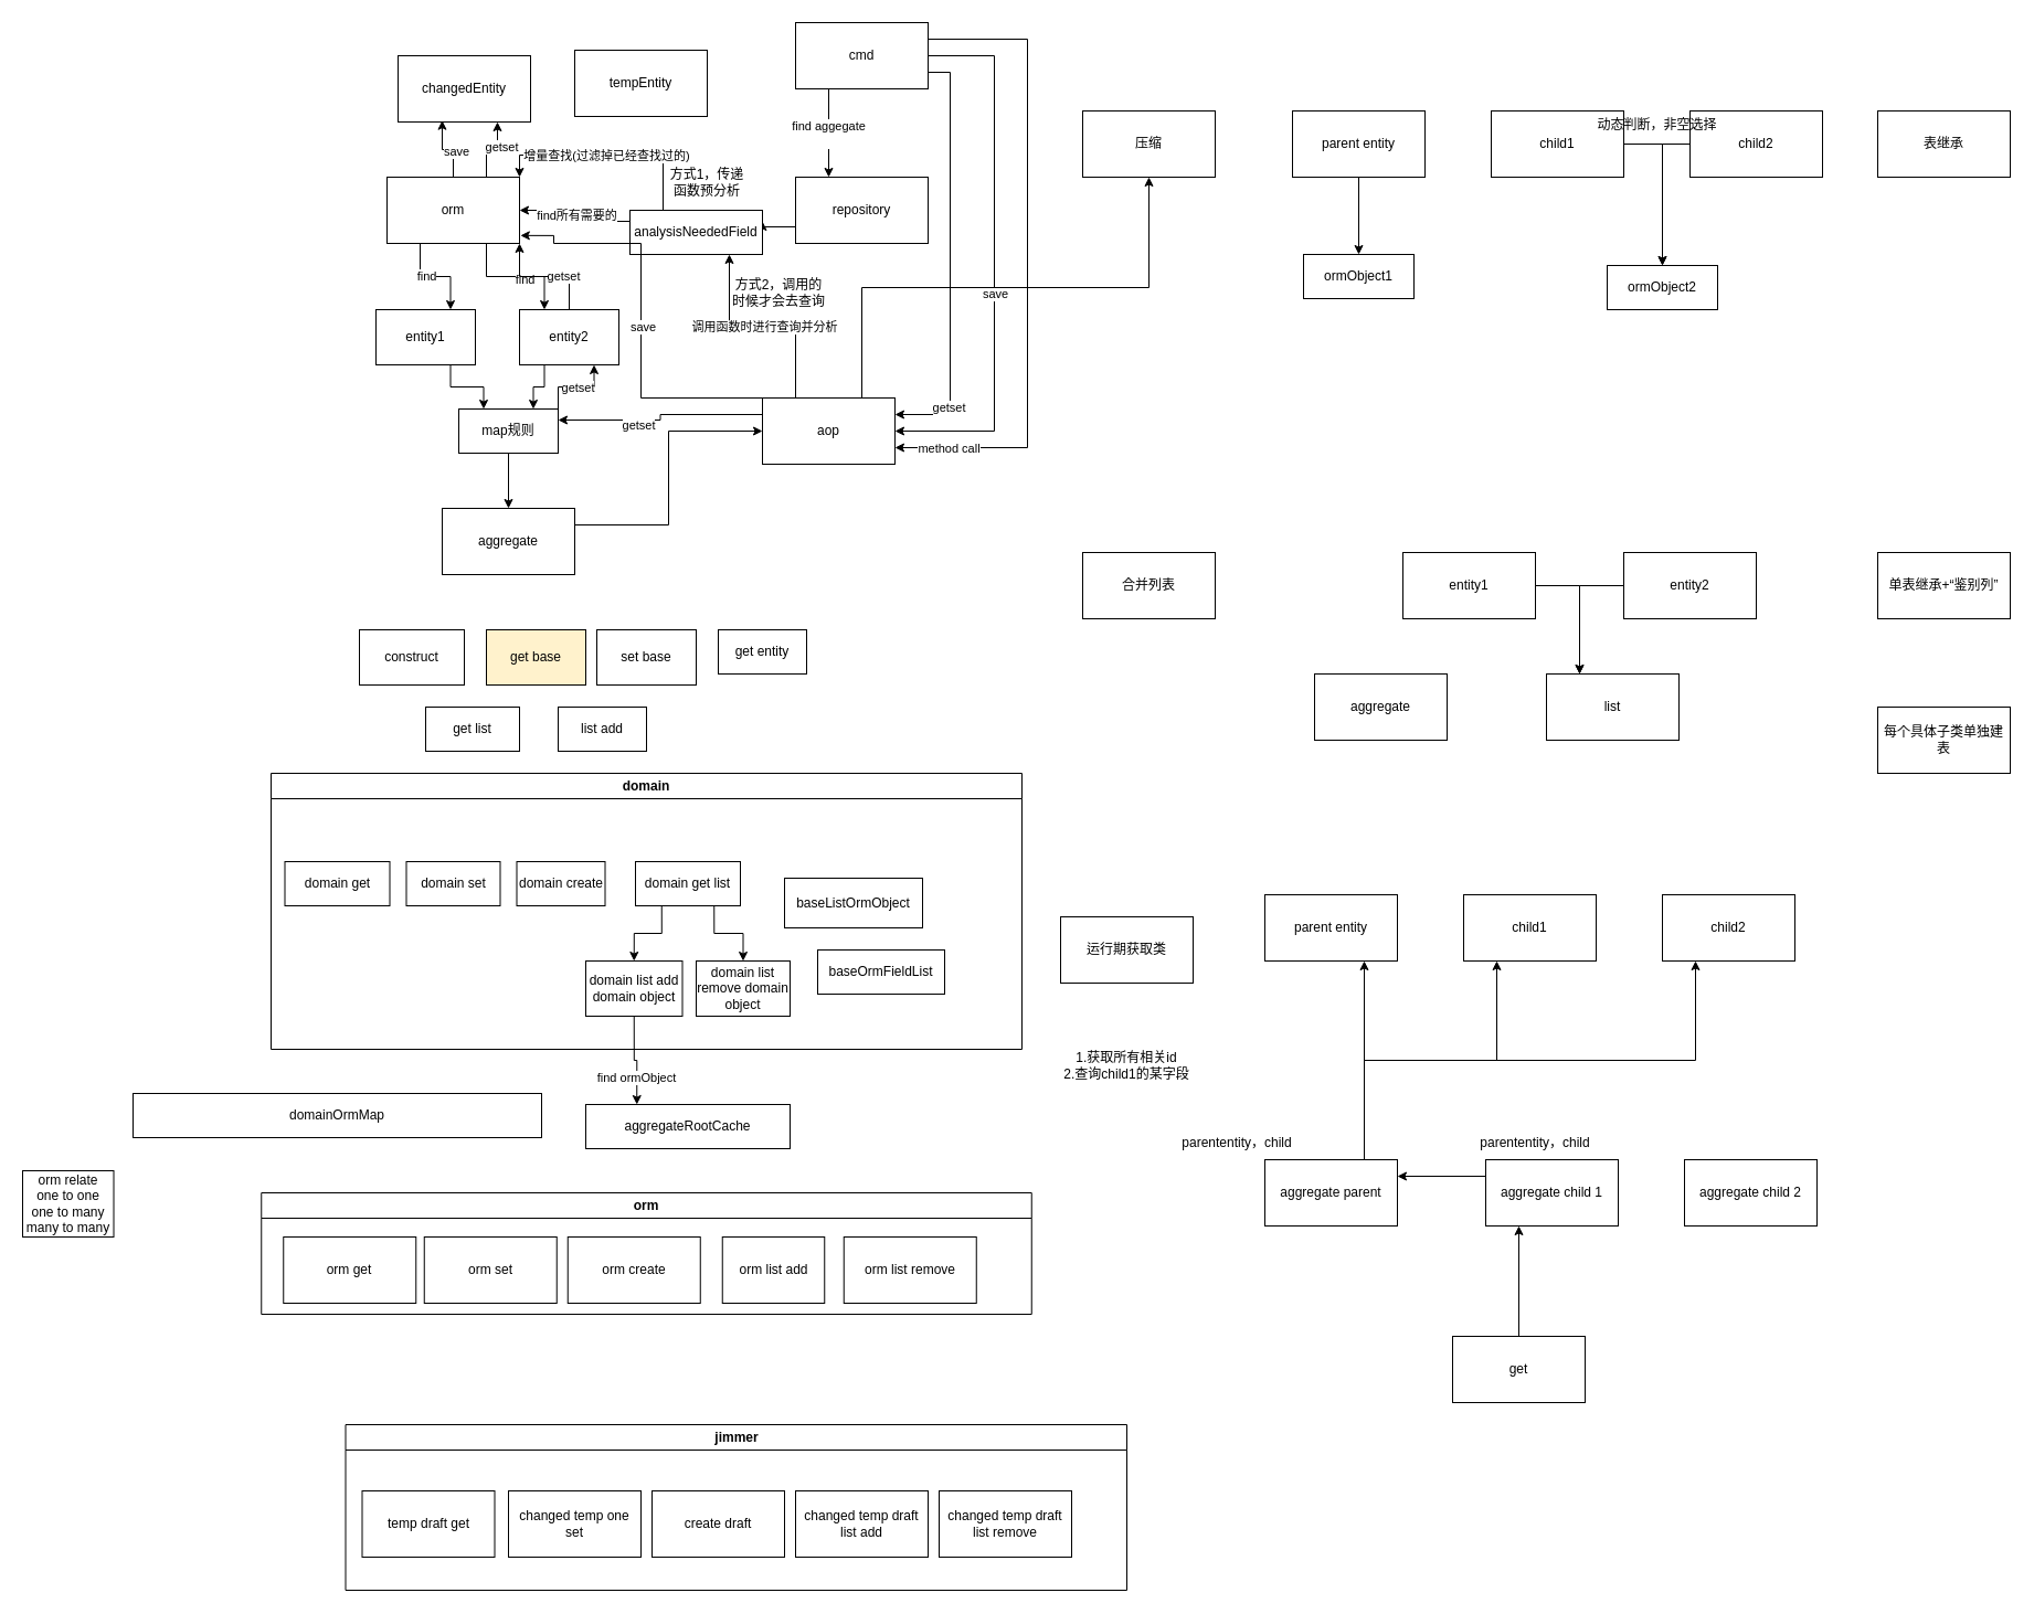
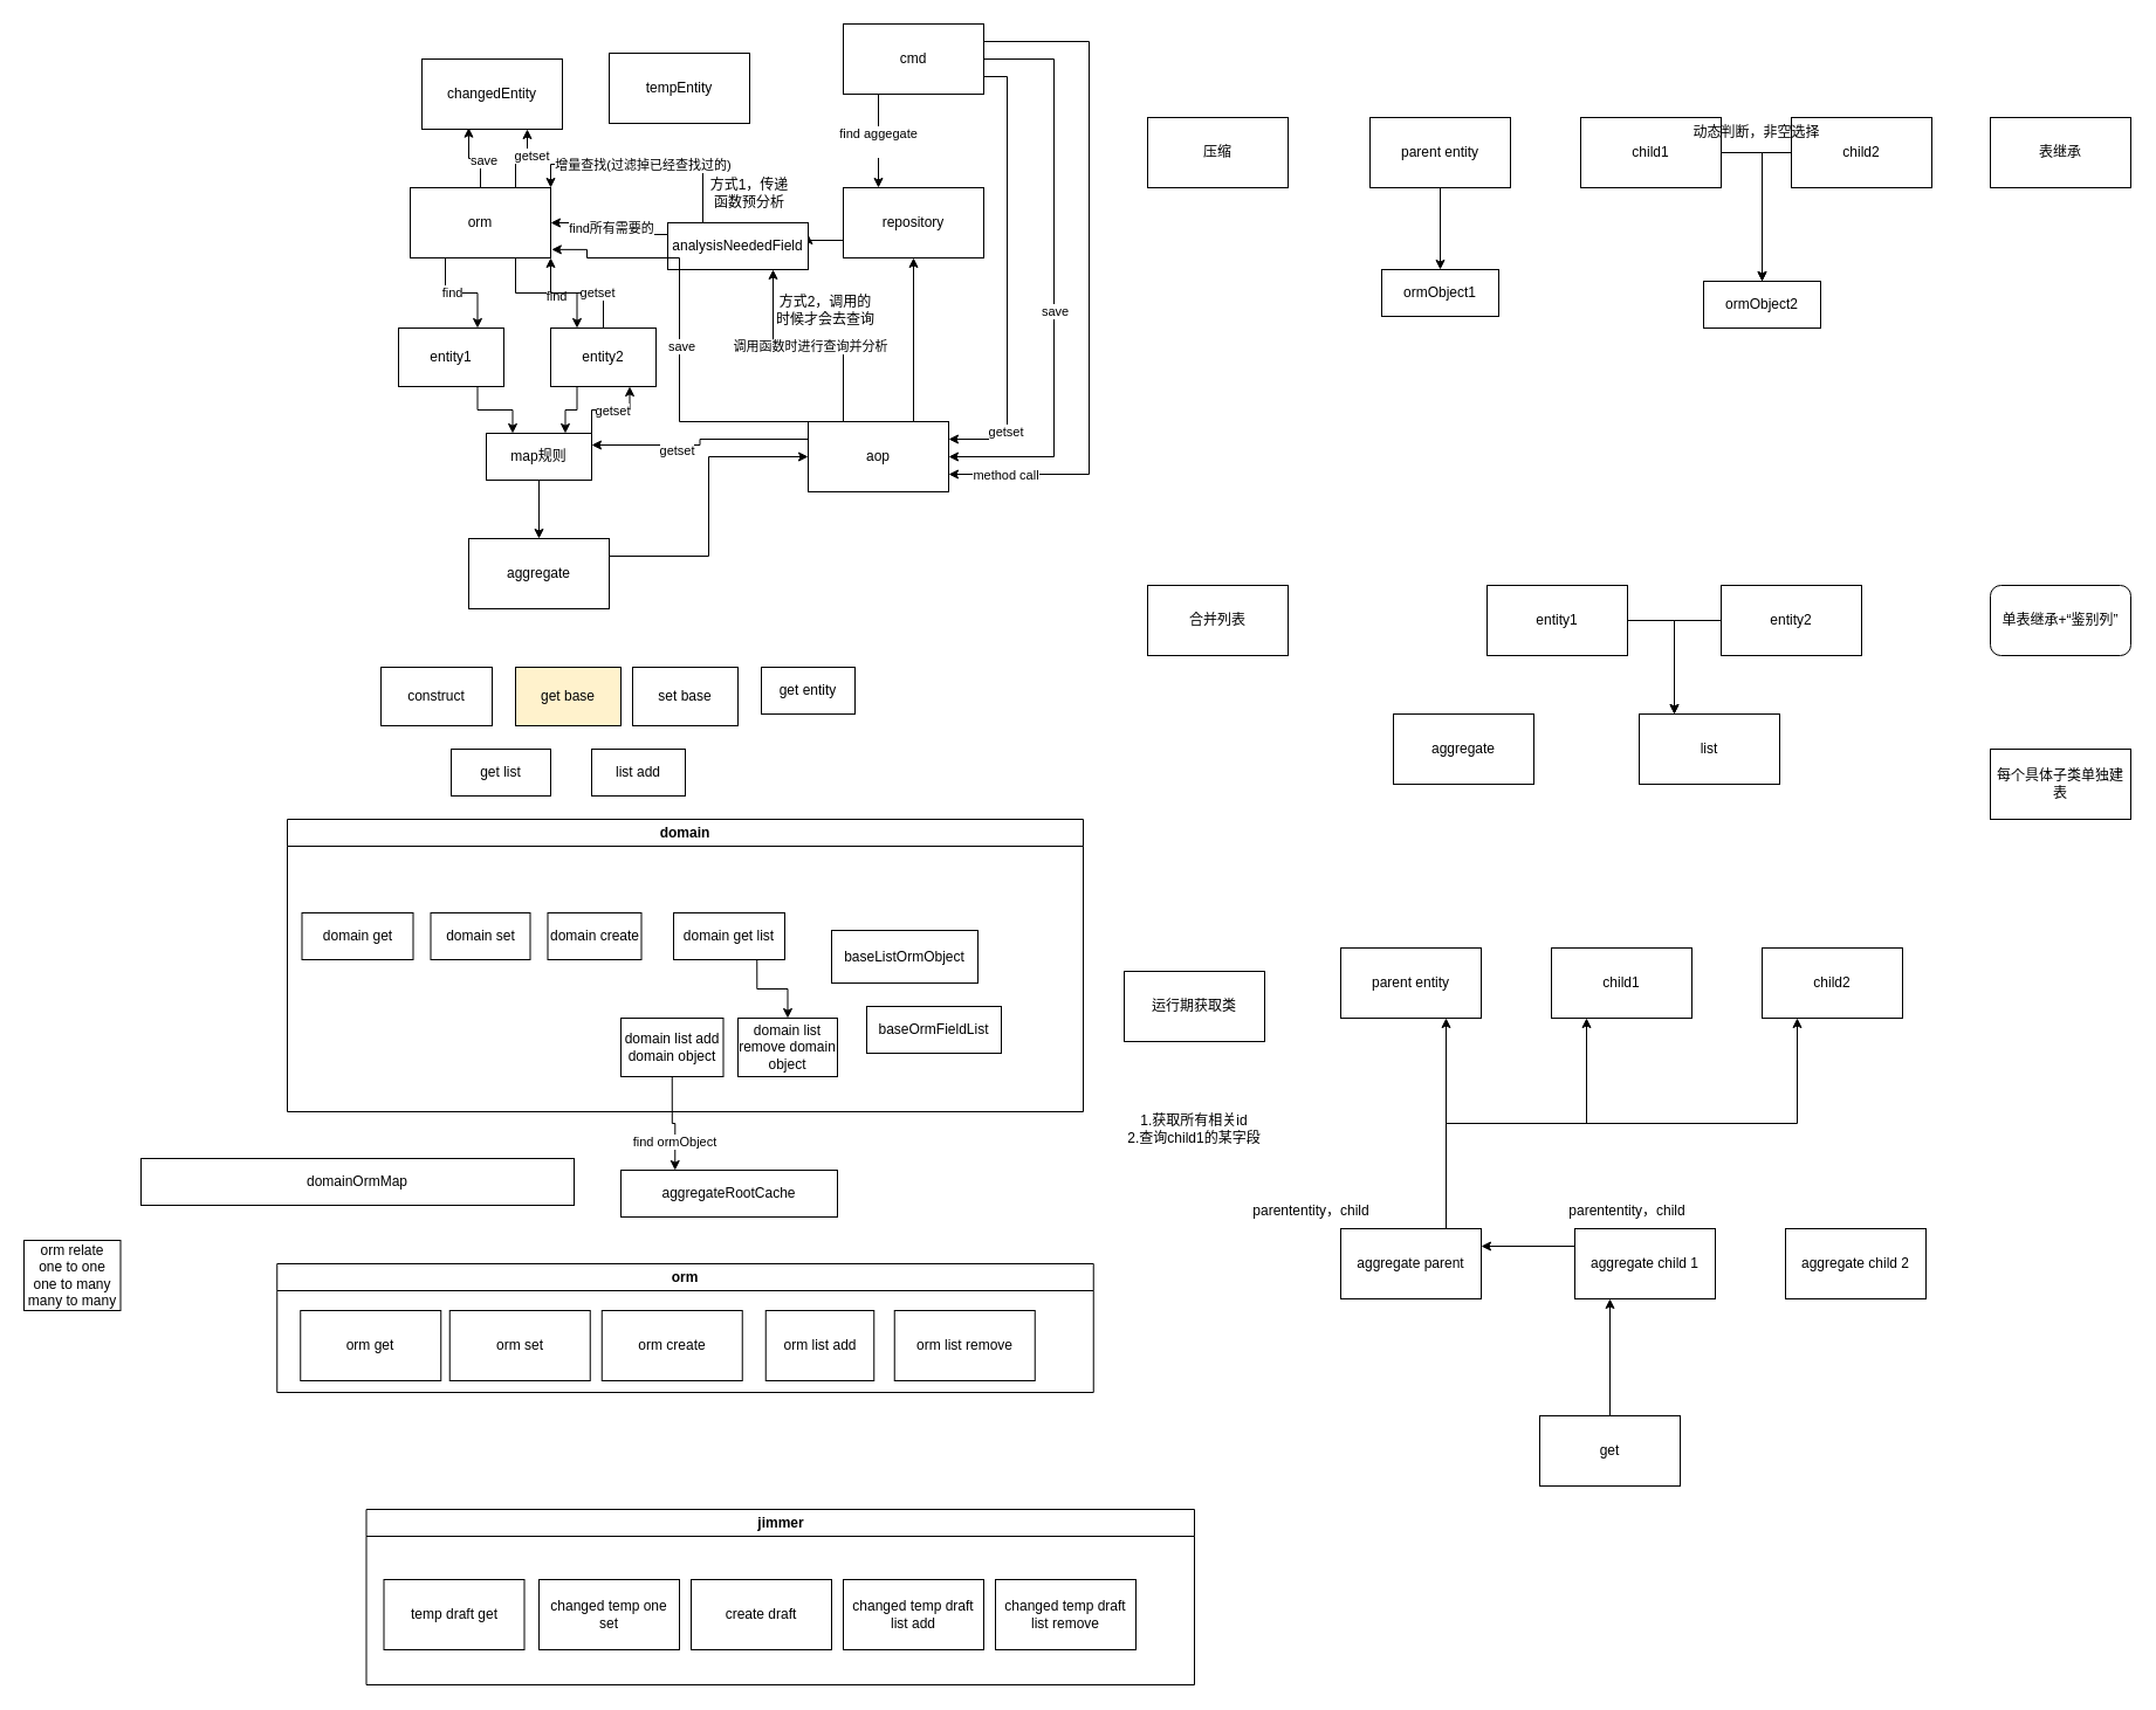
- <mxCell id="28" style="edgeStyle=orthogonalEdgeStyle;rounded=0;orthogonalLoop=1;jettySize=auto;html=1;exitX=0.75;exitY=0;exitDx=0;exitDy=0;" parent="1" source="33" target="64" edge="1"><mxGeometry relative="1" as="geometry" /></mxCell>
+ <mxCell id="28" style="edgeStyle=orthogonalEdgeStyle;rounded=0;orthogonalLoop=1;jettySize=auto;html=1;exitX=0.75;exitY=0;exitDx=0;exitDy=0;entryX=0.5;entryY=1;entryDx=0;entryDy=0;" parent="1" source="33" target="3" edge="1"><mxGeometry relative="1" as="geometry" /></mxCell>
- <mxCell id="83" value="&lt;div data-lark-html-role=&quot;root&quot;&gt;&lt;span class=&quot;universal-card-text&quot;&gt;单表继承+&lt;/span&gt;&lt;span style=&quot;background-color: initial;&quot;&gt;“鉴别列”&lt;/span&gt;&lt;/div&gt;" style="rounded=0;whiteSpace=wrap;html=1;" parent="1" vertex="1"><mxGeometry x="1700" y="500" width="120" height="60" as="geometry" /></mxCell>
+ <mxCell id="83" value="&lt;div data-lark-html-role=&quot;root&quot;&gt;&lt;span class=&quot;universal-card-text&quot;&gt;单表继承+&lt;/span&gt;&lt;span style=&quot;background-color: initial;&quot;&gt;“鉴别列”&lt;/span&gt;&lt;/div&gt;" style="whiteSpace=wrap;html=1;rounded=1;" parent="1" vertex="1"><mxGeometry x="1700" y="500" width="120" height="60" as="geometry" /></mxCell>
- <mxCell id="94" style="edgeStyle=orthogonalEdgeStyle;rounded=0;orthogonalLoop=1;jettySize=auto;html=1;exitX=0.25;exitY=1;exitDx=0;exitDy=0;entryX=0.5;entryY=0;entryDx=0;entryDy=0;" edge="1" parent="93" source="96" target="99"><mxGeometry relative="1" as="geometry" /></mxCell>
